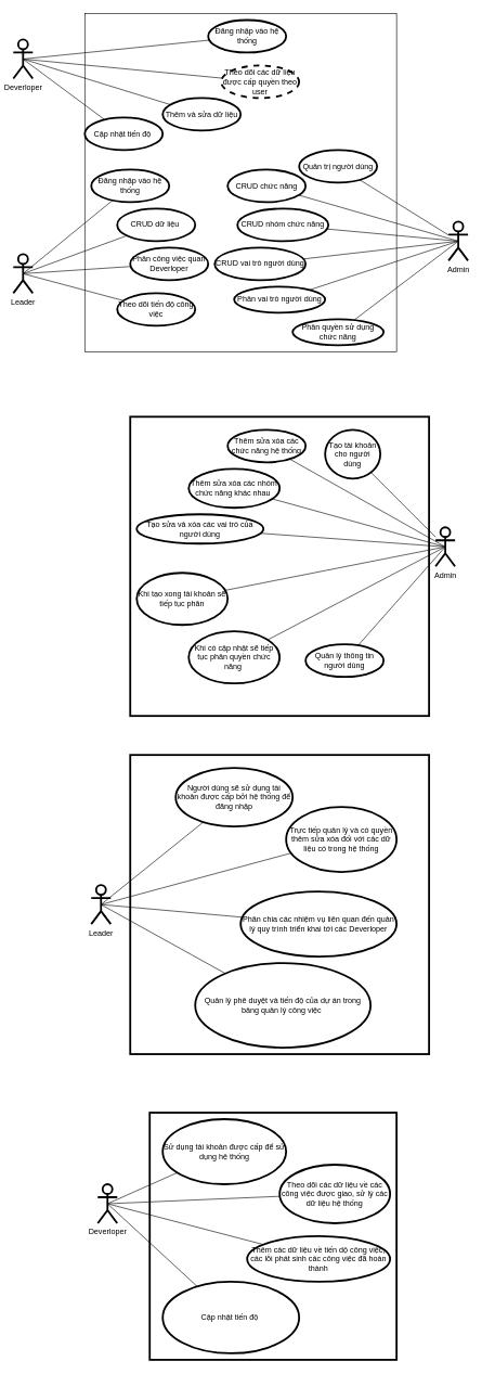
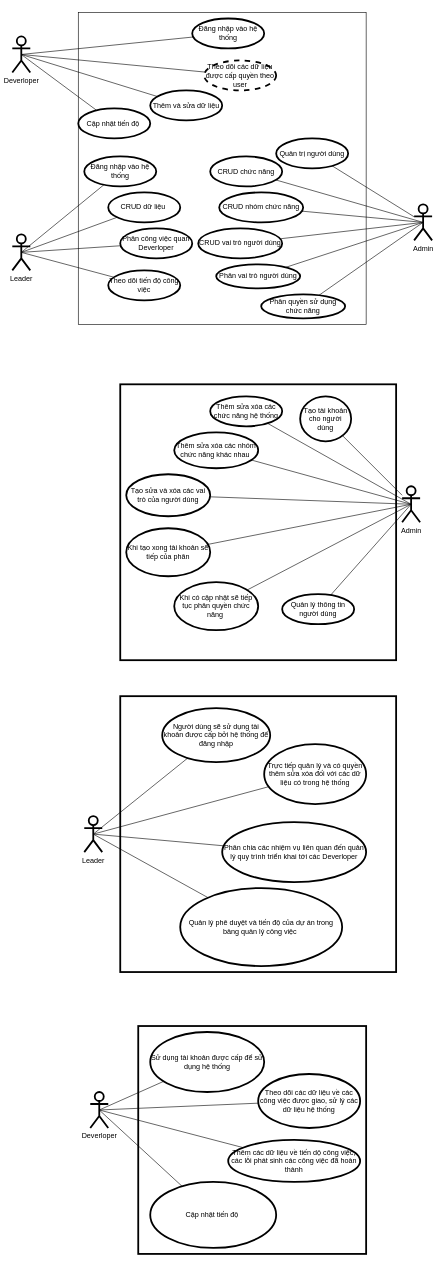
- <mxCell id="11" value="Phân quyền sử dụng chức năng" style="ellipse;whiteSpace=wrap;html=1;labelBackgroundColor=none;strokeWidth=3;" parent="1" vertex="1"><mxGeometry x="450" y="490" width="140" height="40" as="geometry" /></mxCell>
+ <mxCell id="11" value="Phân quyền sử dụng chức năng" style="ellipse;whiteSpace=wrap;html=1;labelBackgroundColor=none;strokeWidth=3;" parent="1" vertex="1"><mxGeometry x="435" y="490" width="140" height="40" as="geometry" /></mxCell>
- <mxCell id="39" value="Tạo sửa và xóa các vai trò của người dùng" style="ellipse;whiteSpace=wrap;html=1;labelBackgroundColor=none;strokeWidth=3;" parent="1" vertex="1"><mxGeometry x="210" y="790" width="195" height="45" as="geometry" /></mxCell>
+ <mxCell id="39" value="Tạo sửa và xóa các vai trò của người dùng" style="ellipse;whiteSpace=wrap;html=1;labelBackgroundColor=none;strokeWidth=3;" parent="1" vertex="1"><mxGeometry x="210" y="790" width="140" height="70" as="geometry" /></mxCell>
- <mxCell id="40" value="Khi tạo xong tài khoản sẽ tiếp tục phân" style="ellipse;whiteSpace=wrap;html=1;labelBackgroundColor=none;strokeWidth=3;" parent="1" vertex="1"><mxGeometry x="210" y="880" width="140" height="80" as="geometry" /></mxCell>
+ <mxCell id="40" value="Khi tạo xong tài khoản sẽ tiếp của phân" style="ellipse;whiteSpace=wrap;html=1;labelBackgroundColor=none;strokeWidth=3;" parent="1" vertex="1"><mxGeometry x="210" y="880" width="140" height="80" as="geometry" /></mxCell>
